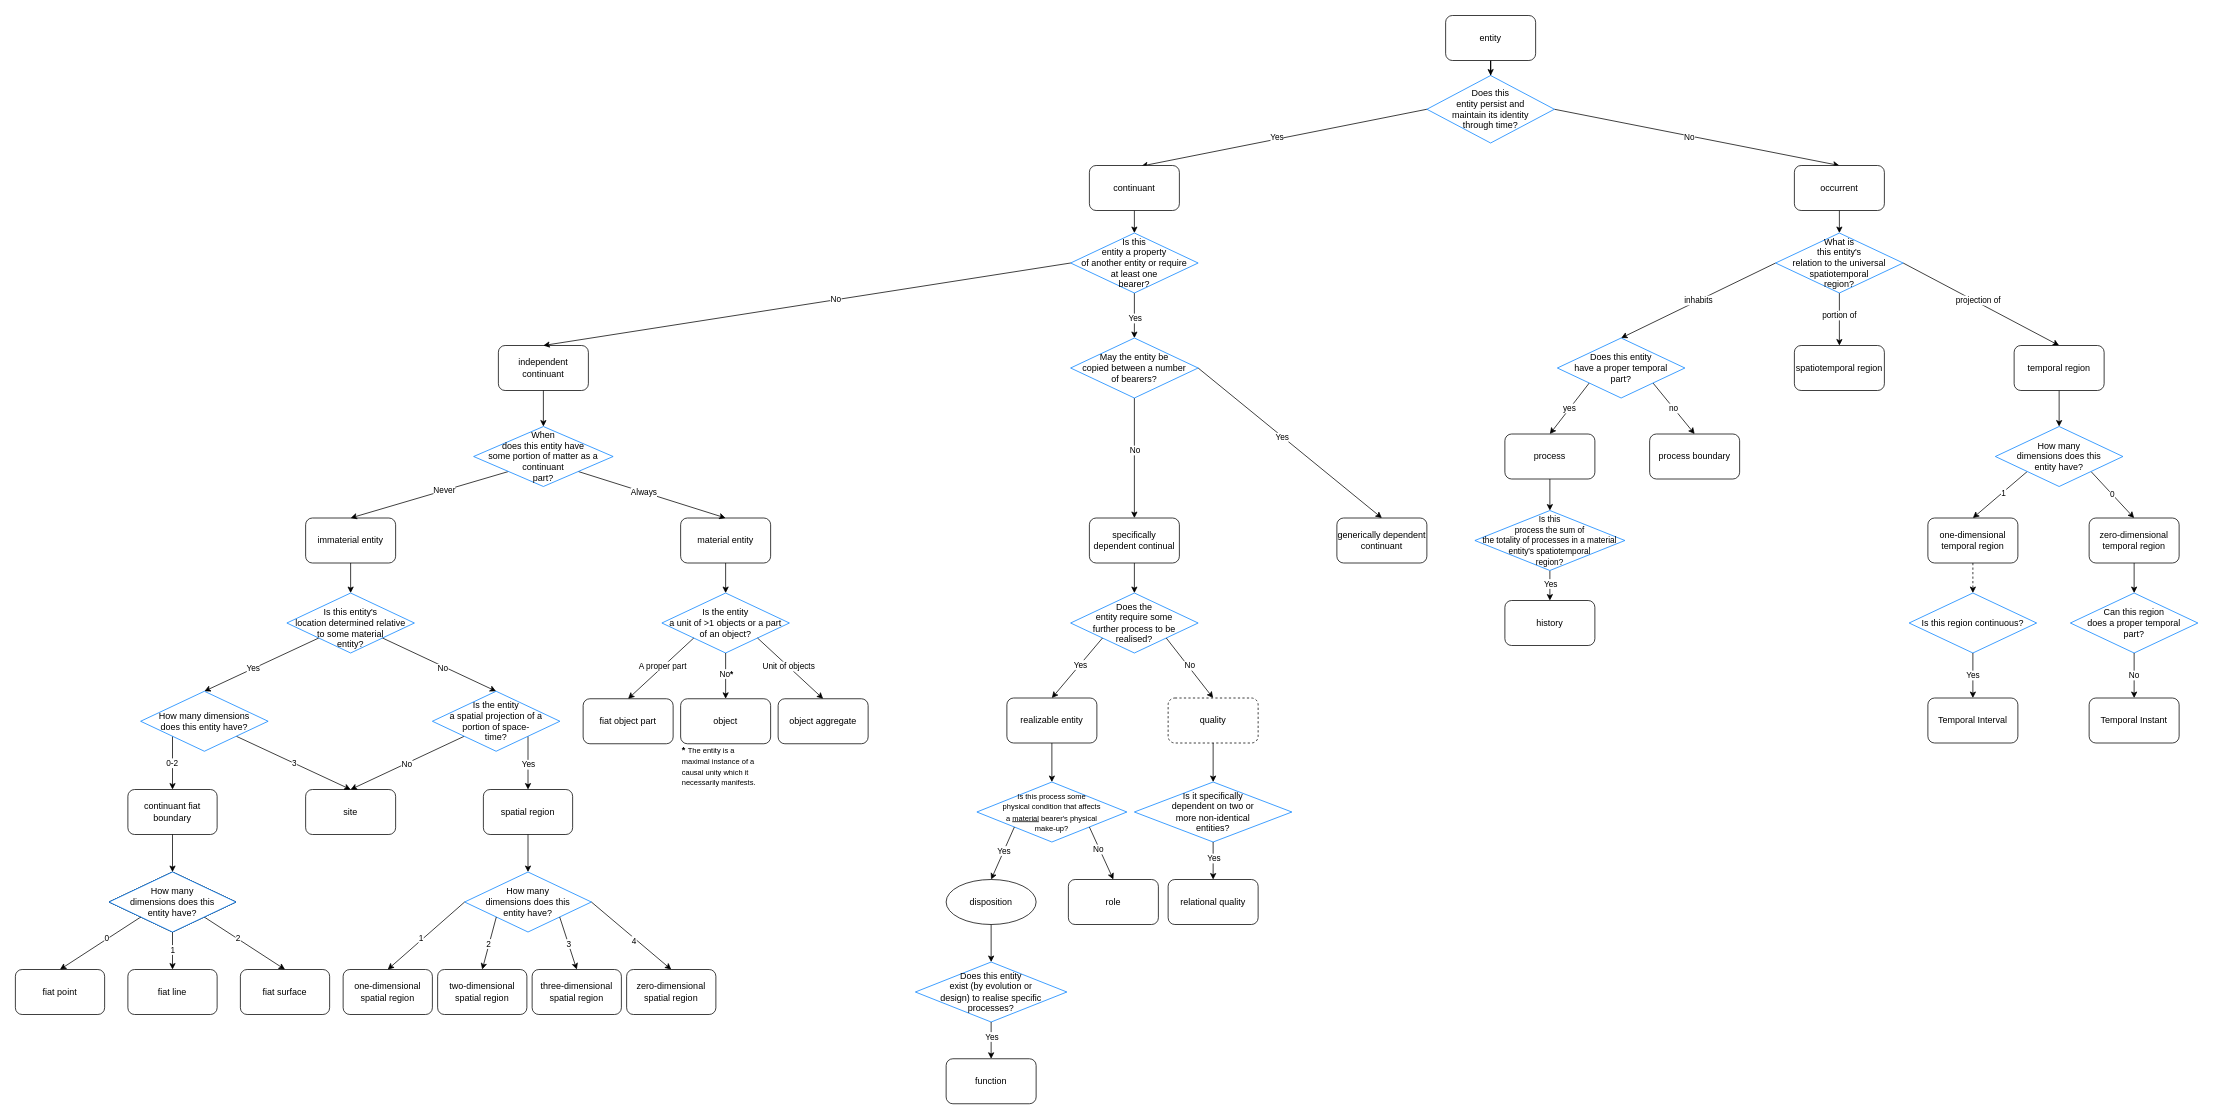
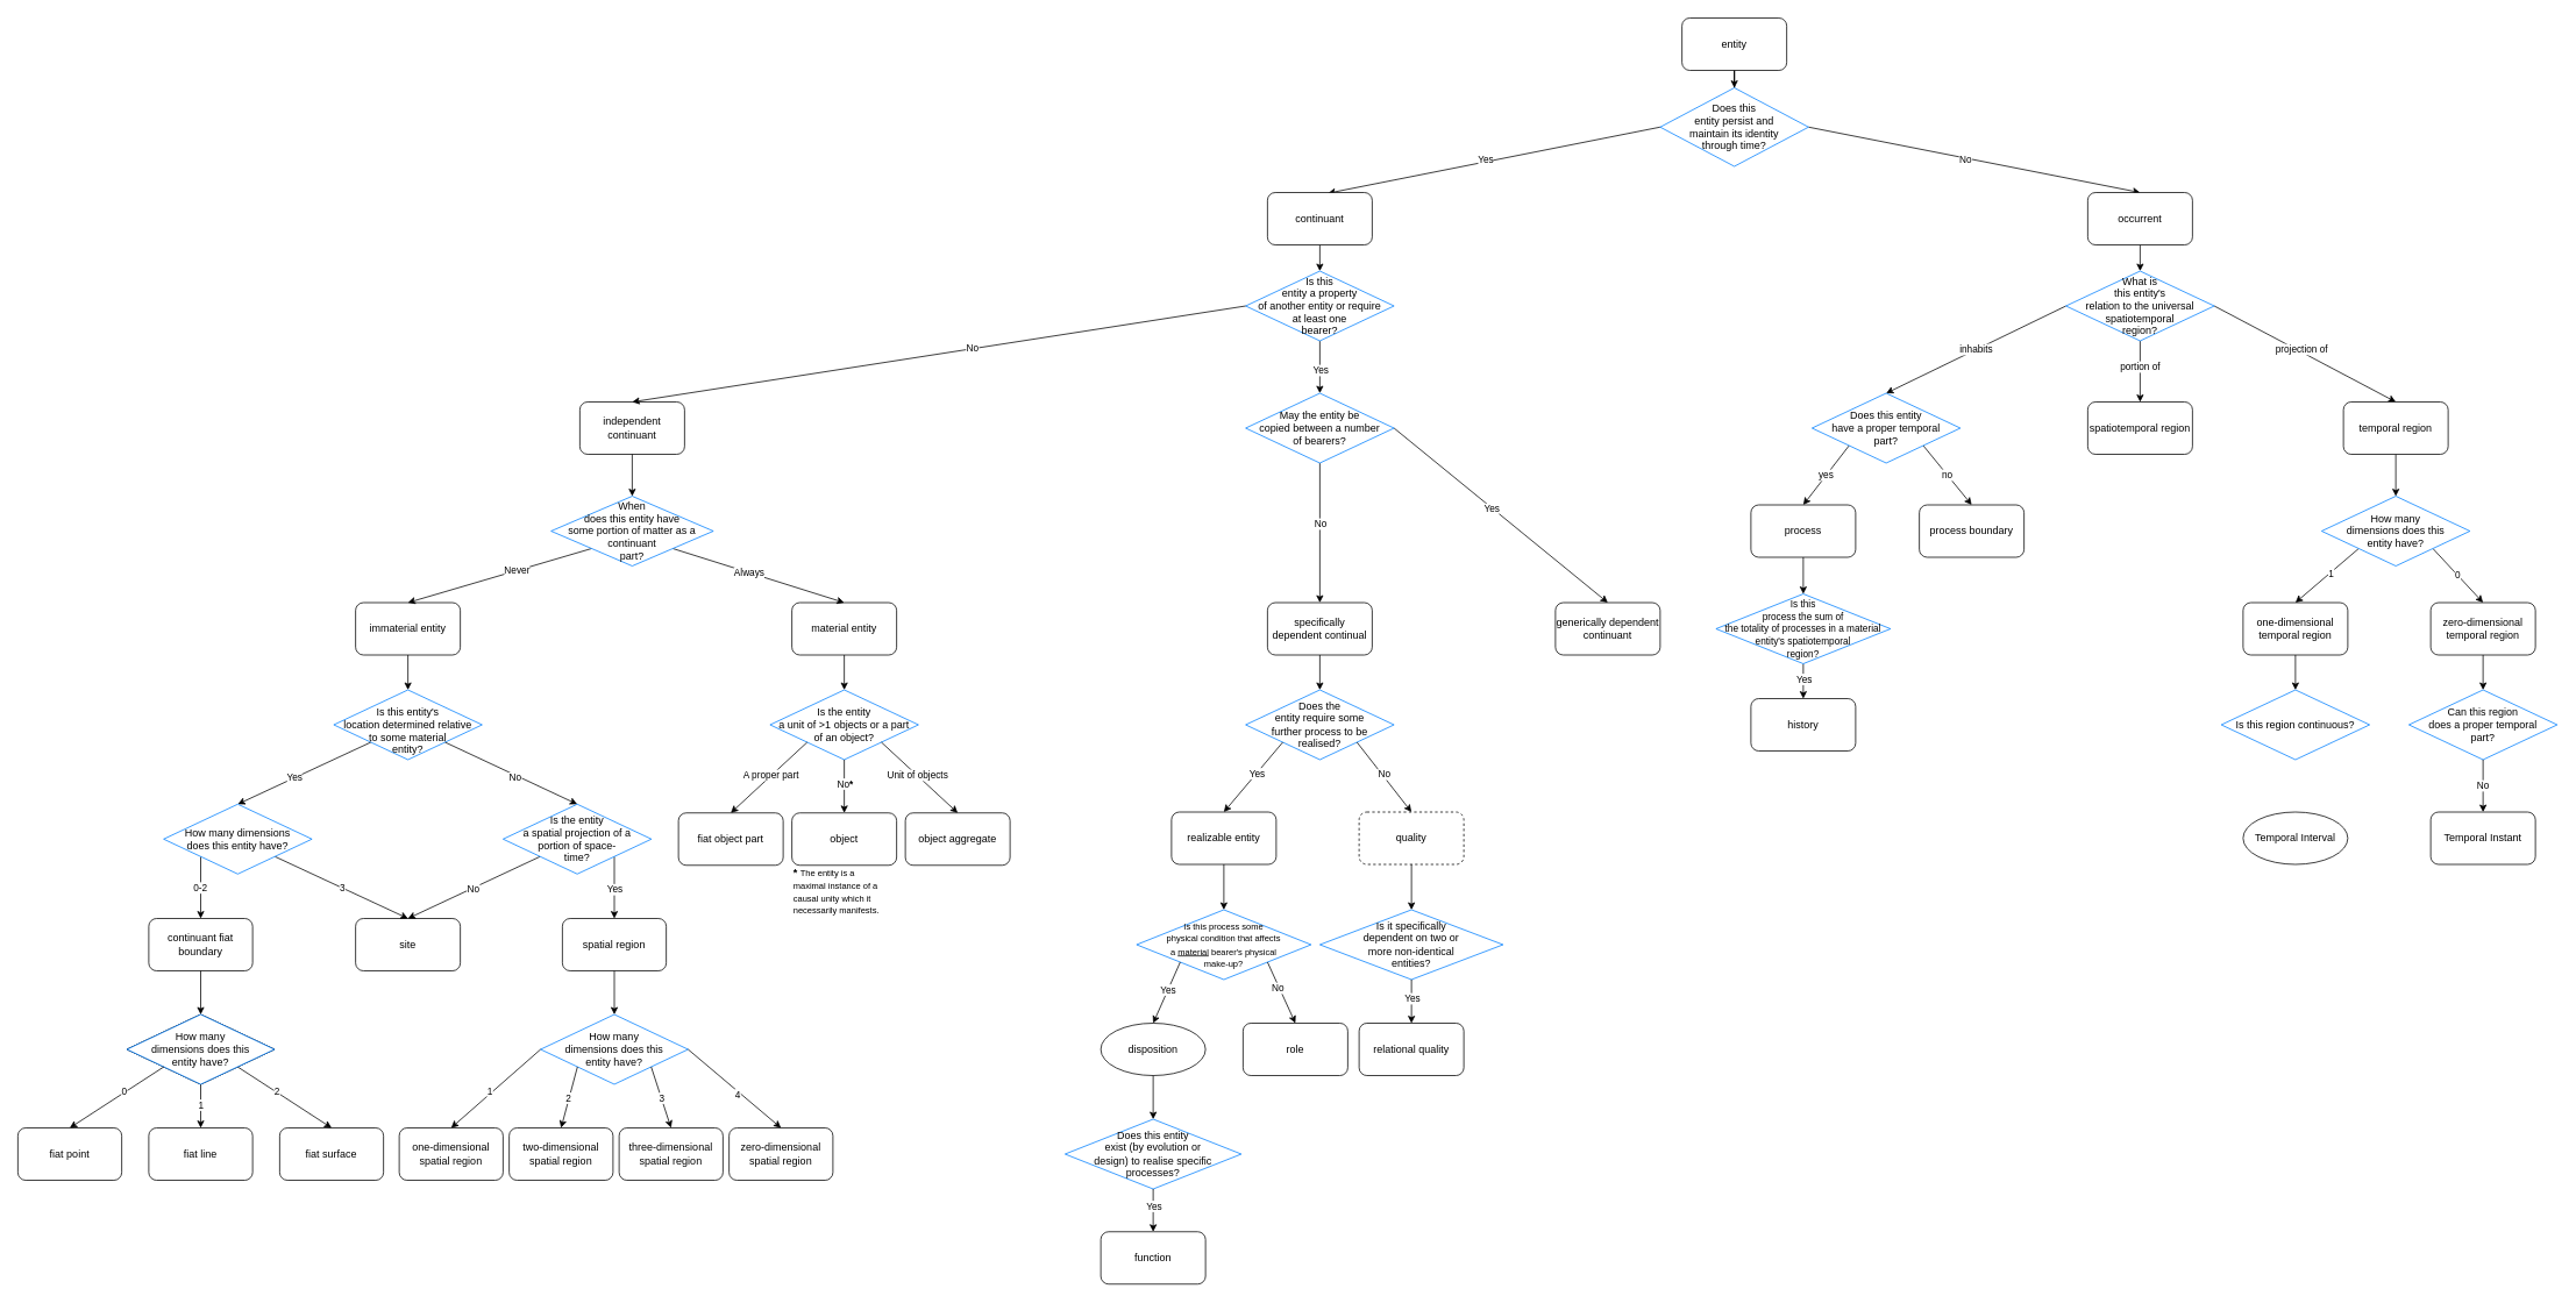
- <mxCell id="40" value="" style="edgeStyle=orthogonalEdgeStyle;rounded=0;orthogonalLoop=1;jettySize=auto;html=1;dashed=1;" edge="1" parent="1" source="41" target="3"><mxGeometry relative="1" as="geometry"><mxPoint x="2572" y="820" as="targetPoint" /></mxGeometry></mxCell>
+ <mxCell id="40" value="" style="edgeStyle=orthogonalEdgeStyle;rounded=0;orthogonalLoop=1;jettySize=auto;html=1;" edge="1" parent="1" source="41" target="3"><mxGeometry relative="1" as="geometry"><mxPoint x="2572" y="820" as="targetPoint" /></mxGeometry></mxCell>
- <mxCell id="145" value="Yes" style="edgeStyle=orthogonalEdgeStyle;rounded=0;orthogonalLoop=1;jettySize=auto;html=1;exitX=0.5;exitY=1;exitDx=0;exitDy=0;" edge="1" parent="1" source="3" target="146"><mxGeometry relative="1" as="geometry"><mxPoint x="2572" y="900" as="sourcePoint" /></mxGeometry></mxCell>
- <mxCell id="146" value="Temporal Interval" style="whiteSpace=wrap;html=1;rounded=1;" vertex="1" parent="1"><mxGeometry x="2570" y="930" width="120" height="60" as="geometry" /></mxCell>
+ <mxCell id="146" value="Temporal Interval" style="ellipse;whiteSpace=wrap;html=1;" vertex="1" parent="1"><mxGeometry x="2570" y="930" width="120" height="60" as="geometry" /></mxCell>
